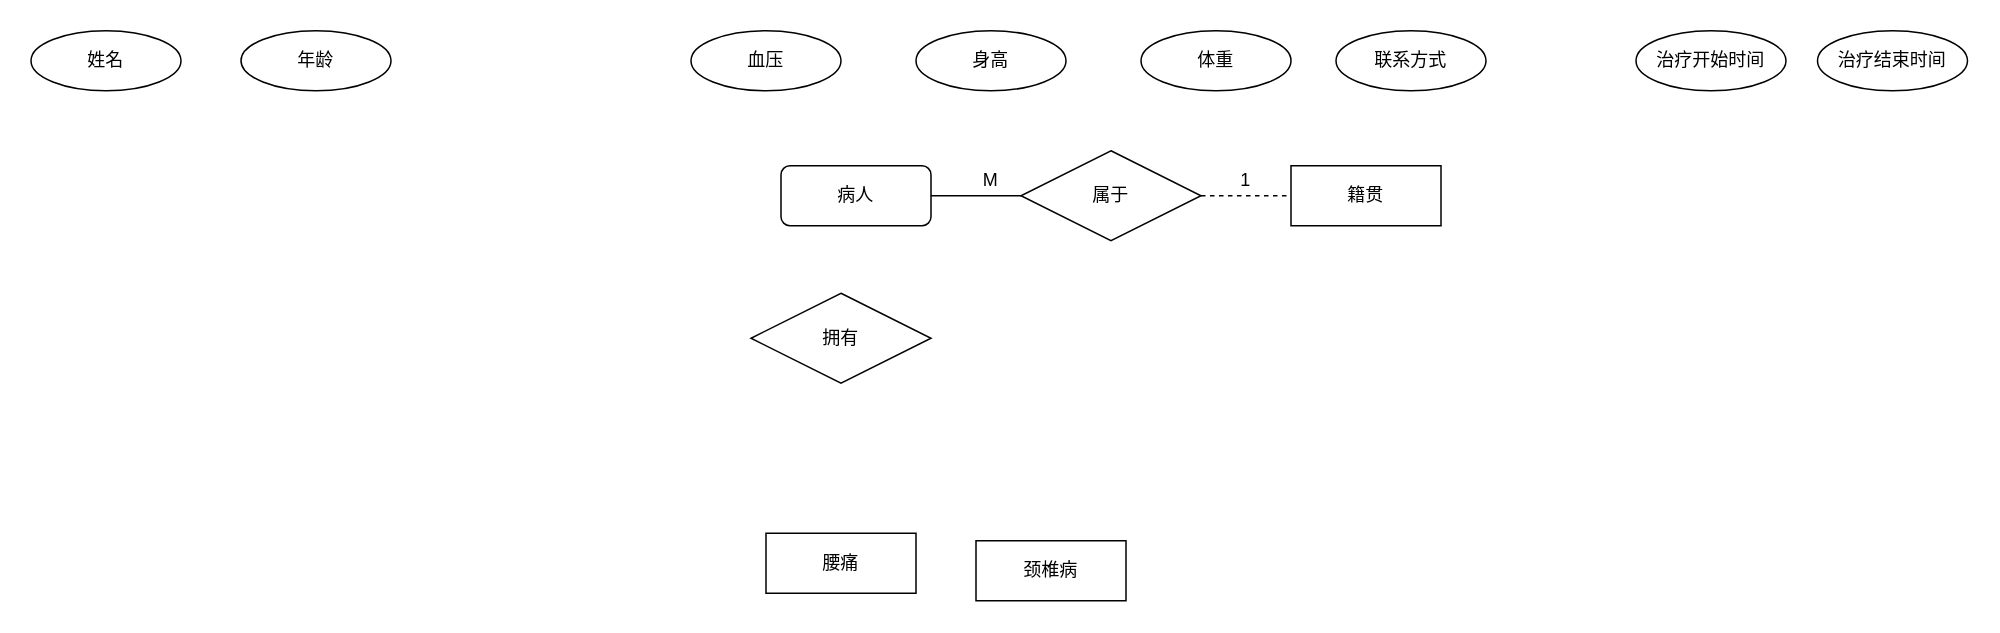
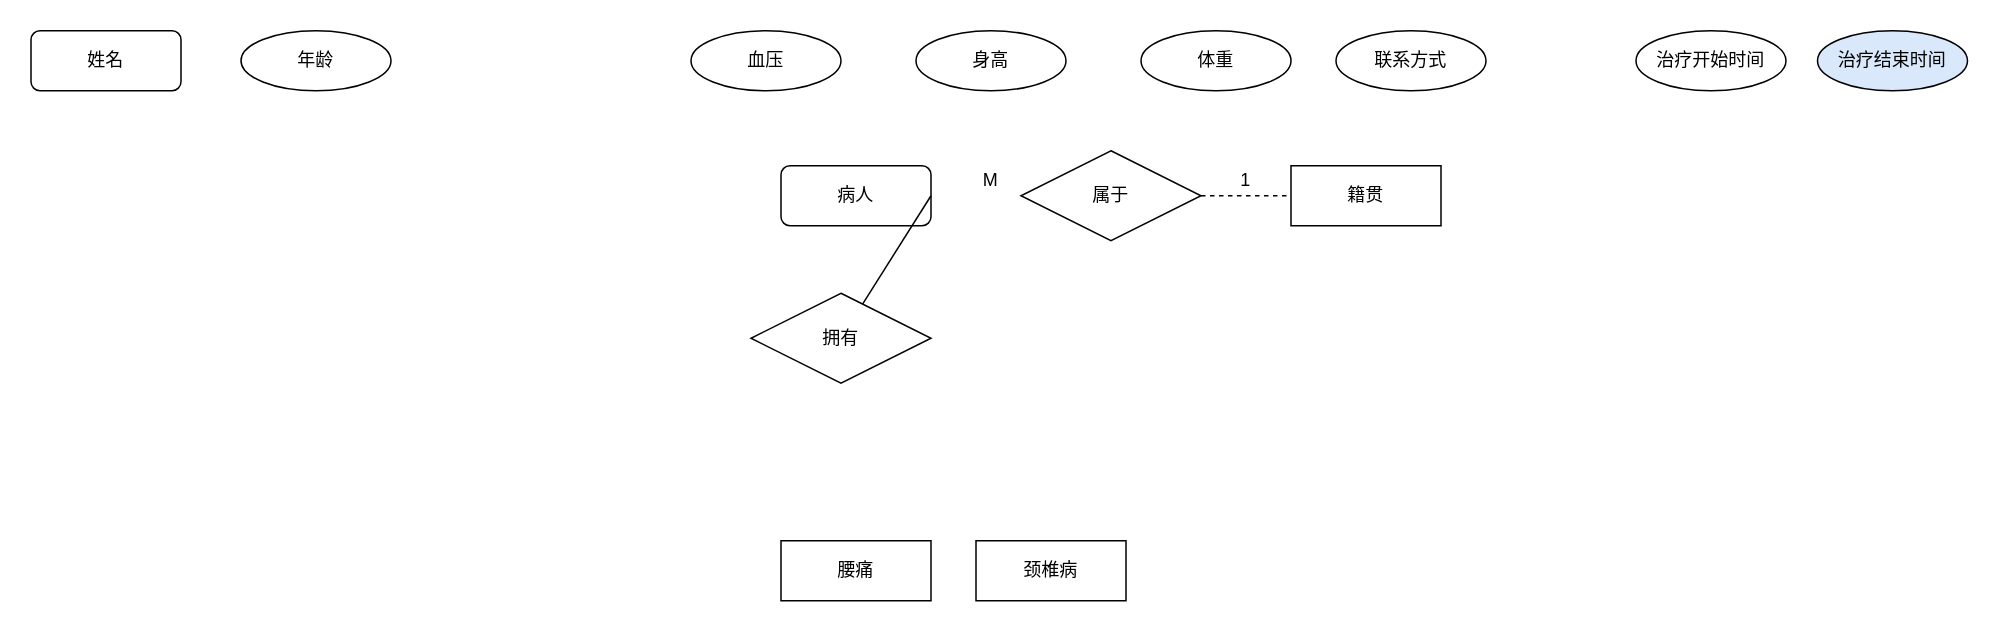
- <mxCell id="3" value="姓名" style="ellipse;whiteSpace=wrap;html=1;align=center;" vertex="1" parent="1"><mxGeometry x="20" y="20" width="100" height="40" as="geometry" /></mxCell>
+ <mxCell id="3" value="姓名" style="whiteSpace=wrap;html=1;align=center;rounded=1;" vertex="1" parent="1"><mxGeometry x="20" y="20" width="100" height="40" as="geometry" /></mxCell>
- <mxCell id="12" value="治疗结束时间" style="ellipse;whiteSpace=wrap;html=1;align=center;" vertex="1" parent="1"><mxGeometry x="1211" y="20" width="100" height="40" as="geometry" /></mxCell>
+ <mxCell id="12" value="治疗结束时间" style="ellipse;whiteSpace=wrap;html=1;align=center;fillColor=#dae8fc;" vertex="1" parent="1"><mxGeometry x="1211" y="20" width="100" height="40" as="geometry" /></mxCell>
- <mxCell id="15" value="" style="endArrow=none;html=1;entryX=0;entryY=0.5;entryDx=0;entryDy=0;exitX=1;exitY=0.5;exitDx=0;exitDy=0;" edge="1" parent="1" source="2" target="14"><mxGeometry width="50" height="50" relative="1" as="geometry"><mxPoint x="610" y="160" as="sourcePoint" /><mxPoint x="660" y="110" as="targetPoint" /></mxGeometry></mxCell>
+ <mxCell id="15" value="" style="endArrow=none;html=1;exitX=1;exitY=0.5;exitDx=0;exitDy=0;" edge="1" parent="1" source="2" target="10"><mxGeometry width="50" height="50" relative="1" as="geometry"><mxPoint x="610" y="160" as="sourcePoint" /><mxPoint x="660" y="110" as="targetPoint" /></mxGeometry></mxCell>
- <mxCell id="9" value="腰痛" style="whiteSpace=wrap;html=1;align=center;" vertex="1" parent="1"><mxGeometry x="510" y="355" width="100" height="40" as="geometry" /></mxCell>
+ <mxCell id="9" value="腰痛" style="whiteSpace=wrap;html=1;align=center;" vertex="1" parent="1"><mxGeometry x="520" y="360" width="100" height="40" as="geometry" /></mxCell>
